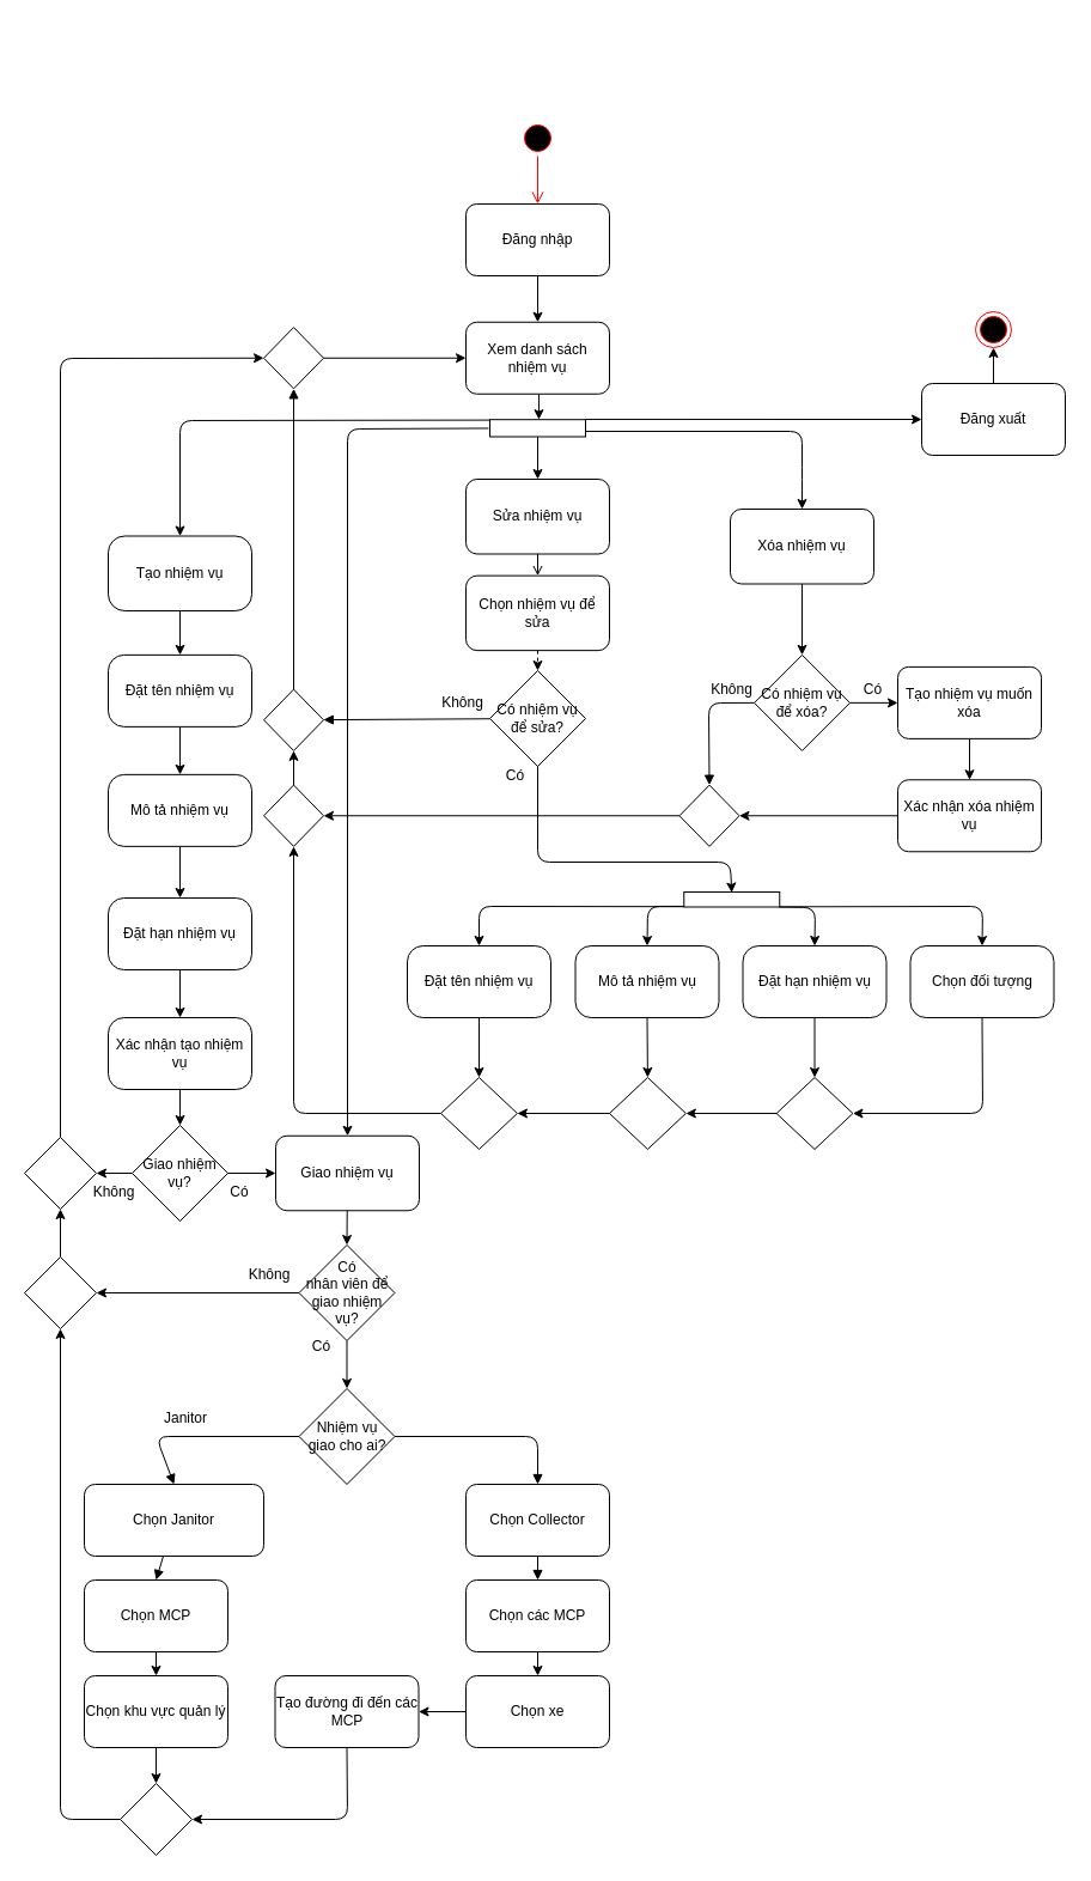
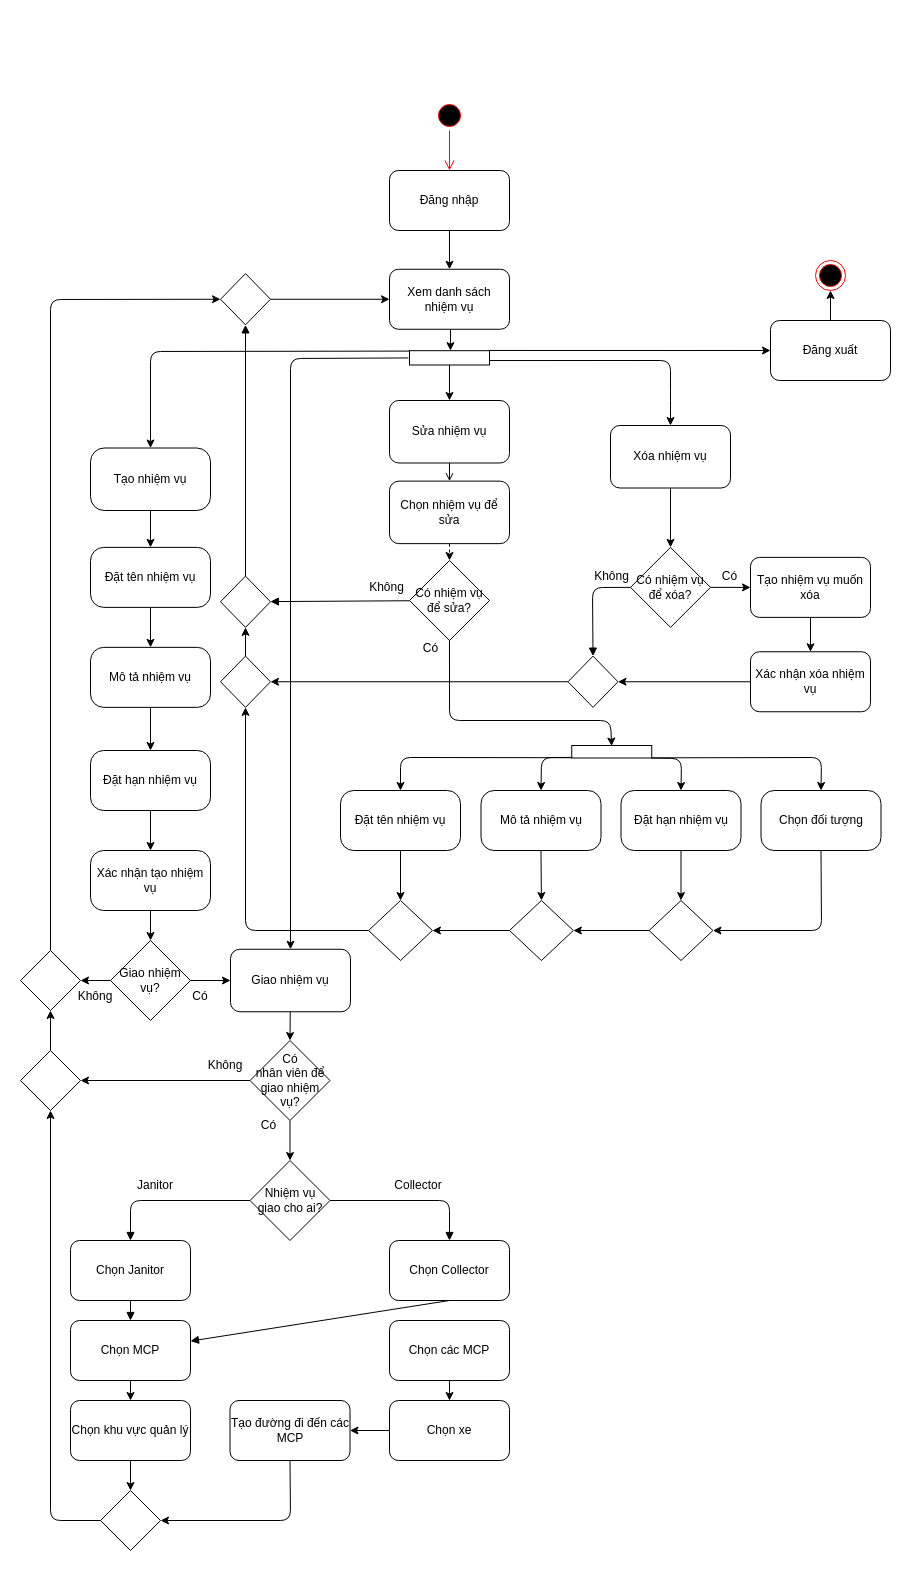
+ <mxCell id="85" value="Collector" style="text;html=1;strokeColor=none;fillColor=none;align=center;verticalAlign=middle;whiteSpace=wrap;rounded=0;" parent="1" vertex="1"><mxGeometry x="392.75" y="1170" width="50" height="30" as="geometry" /></mxCell>
- <mxCell id="80" value="Chọn Janitor" style="rounded=1;whiteSpace=wrap;html=1;" parent="1" vertex="1"><mxGeometry x="70" y="1240" width="150" height="60" as="geometry" /></mxCell>
+ <mxCell id="80" value="Chọn Janitor" style="rounded=1;whiteSpace=wrap;html=1;" parent="1" vertex="1"><mxGeometry x="70" y="1240" width="120" height="60" as="geometry" /></mxCell>
- <mxCell id="81" style="edgeStyle=none;html=1;exitX=0.5;exitY=1;exitDx=0;exitDy=0;endArrow=block;endFill=1;" parent="1" source="82" target="41" edge="1"><mxGeometry relative="1" as="geometry" /></mxCell>
+ <mxCell id="81" style="edgeStyle=none;html=1;exitX=0.5;exitY=1;exitDx=0;exitDy=0;endArrow=block;endFill=1;" parent="1" source="82" target="38" edge="1"><mxGeometry relative="1" as="geometry" /></mxCell>
